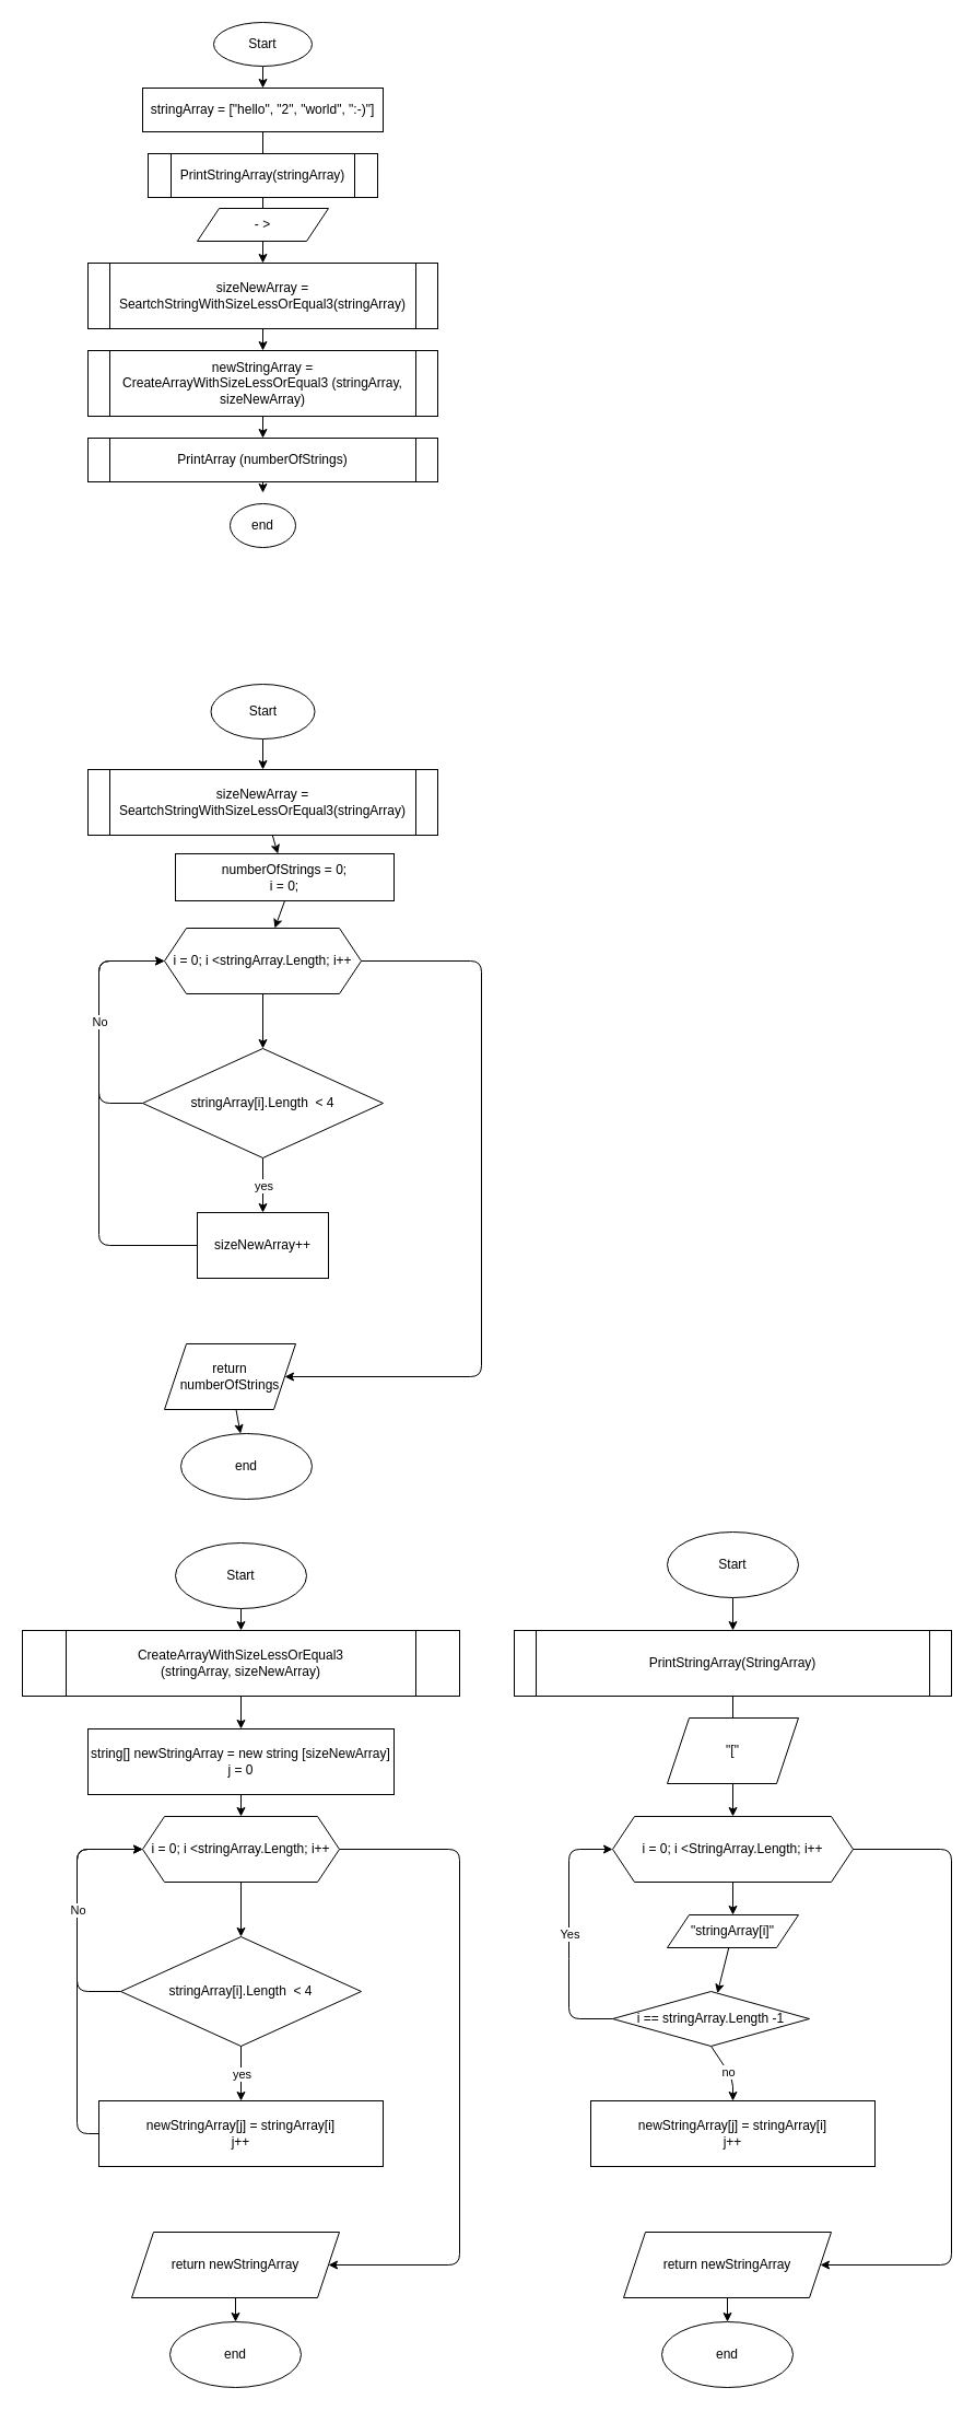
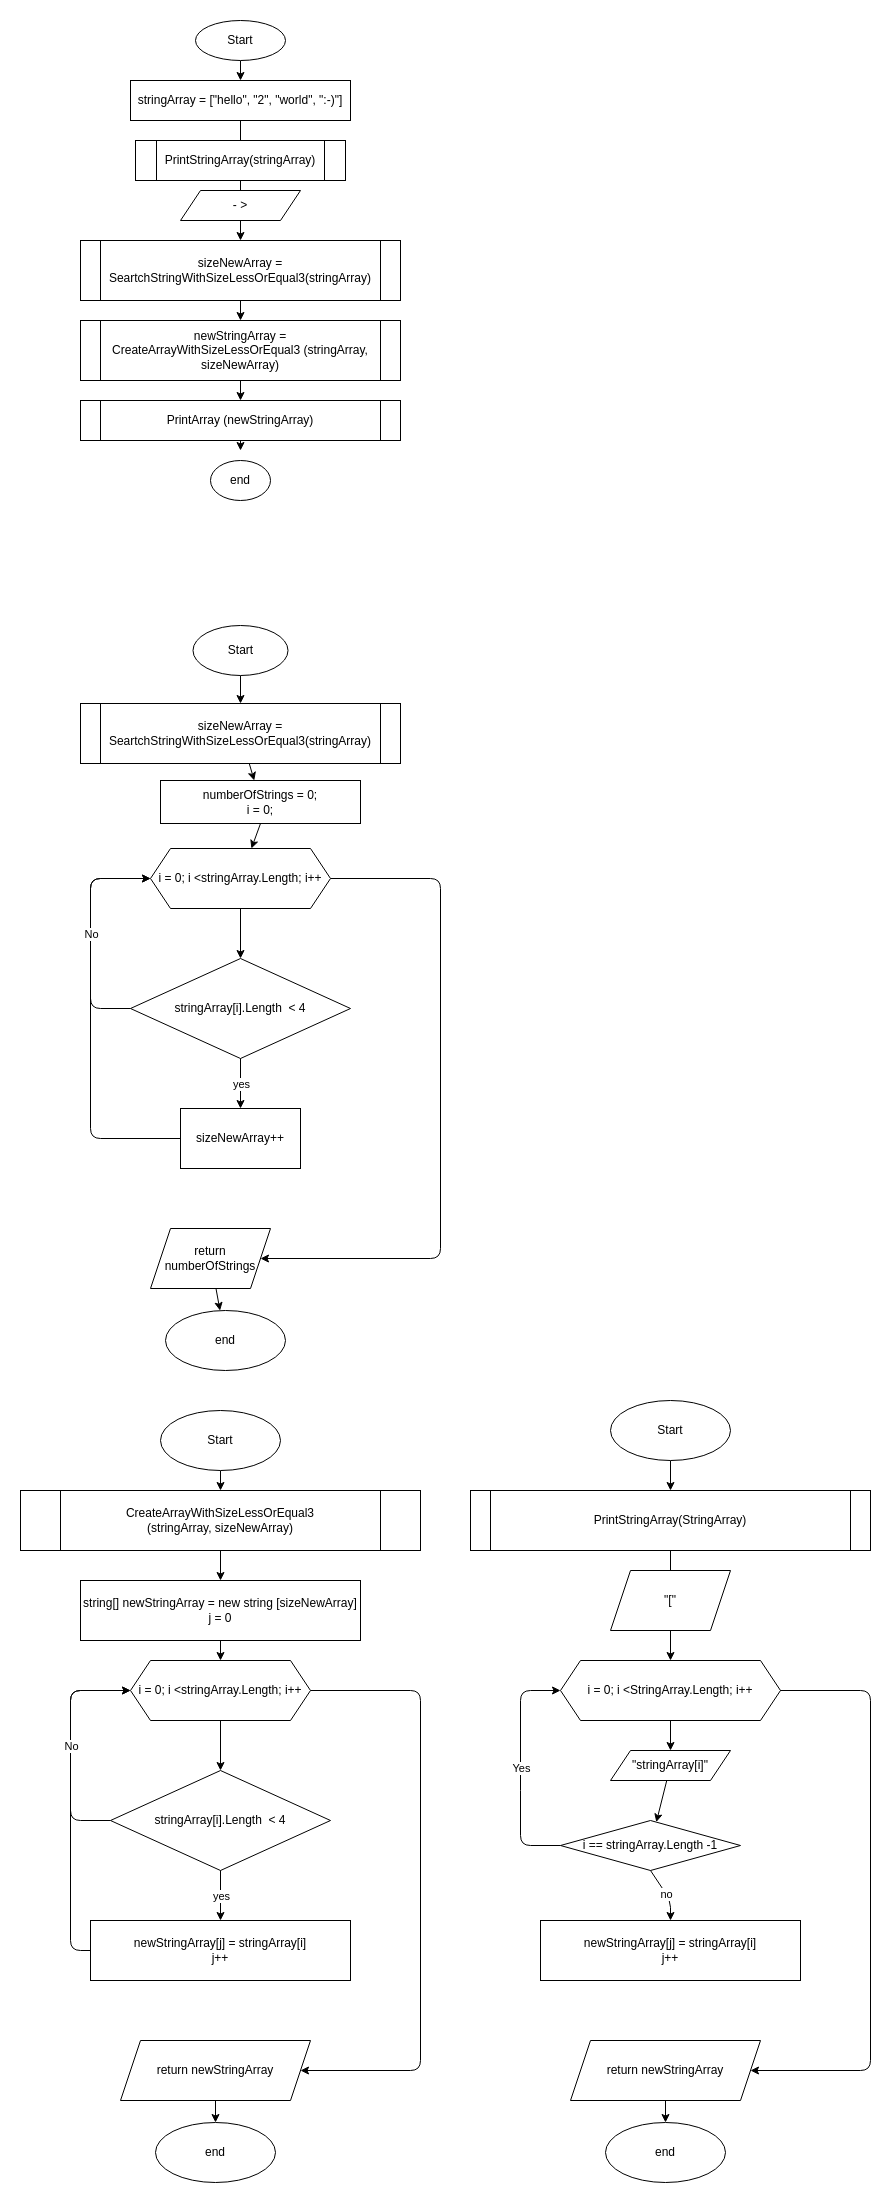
- <mxCell id="27" value="PrintArray (numberOfStrings)" style="shape=process;whiteSpace=wrap;html=1;backgroundOutline=1;size=0.062;" vertex="1" parent="1"><mxGeometry y="400" width="320" height="40" as="geometry" x="80" /></mxCell>
+ <mxCell id="27" value="PrintArray (newStringArray)" style="shape=process;whiteSpace=wrap;html=1;backgroundOutline=1;size=0.062;" vertex="1" parent="1"><mxGeometry y="400" width="320" height="40" as="geometry" x="80" /></mxCell>
